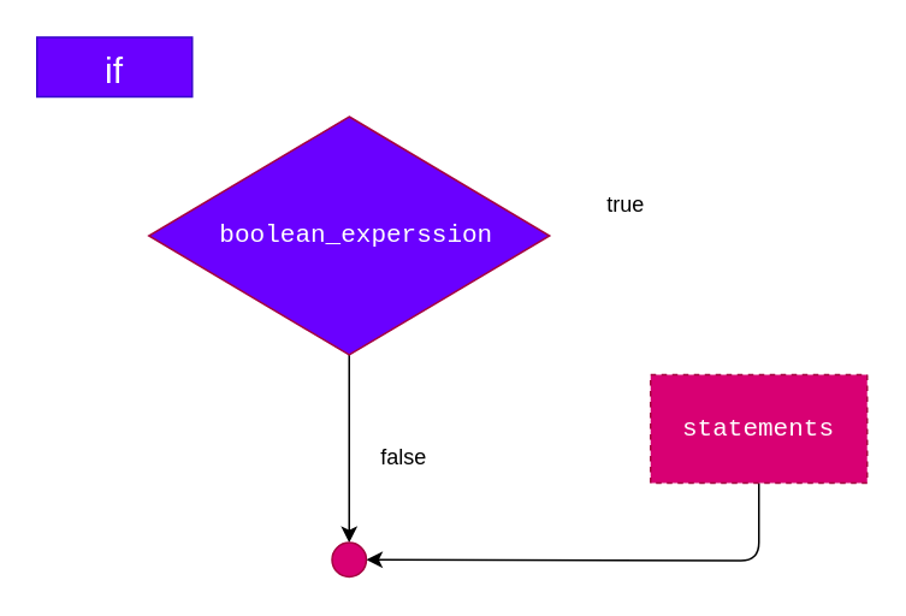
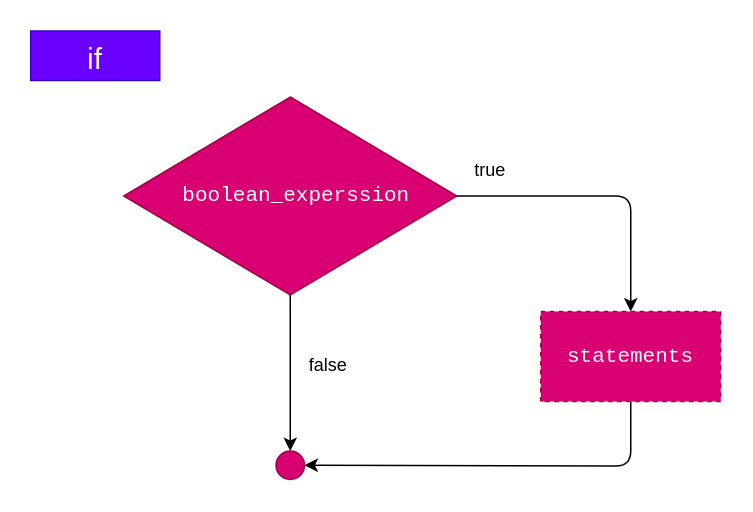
- <mxCell id="8" value="true" style="text;html=1;align=center;verticalAlign=middle;resizable=0;points=[];autosize=1;strokeColor=none;fillColor=none;fontColor=#000000;" parent="1" vertex="1"><mxGeometry x="330" y="104" width="31" height="18" as="geometry" /></mxCell>
+ <mxCell id="8" value="true" style="text;html=1;align=center;verticalAlign=middle;resizable=0;points=[];autosize=1;strokeColor=none;fillColor=none;fontColor=#000000;" parent="1" vertex="1"><mxGeometry x="310" y="104" width="31" height="18" as="geometry" /></mxCell>
- <mxCell id="4" value="&lt;div style=&quot;font-family: &amp;#34;consolas&amp;#34; , &amp;#34;courier new&amp;#34; , monospace ; font-size: 14px ; line-height: 19px&quot;&gt;&lt;span style=&quot;color: rgb(212 , 212 , 212)&quot;&gt;&amp;nbsp;&lt;/span&gt;&lt;font color=&quot;#ffffff&quot;&gt;boolean_experssion&lt;/font&gt;&lt;/div&gt;" style="rhombus;whiteSpace=wrap;html=1;fillColor=#6a00ff;fontColor=#ffffff;strokeColor=#A50040;" parent="1" vertex="1"><mxGeometry x="82" y="64" width="222" height="132" as="geometry" /></mxCell>
+ <mxCell id="4" value="&lt;div style=&quot;font-family: &amp;#34;consolas&amp;#34; , &amp;#34;courier new&amp;#34; , monospace ; font-size: 14px ; line-height: 19px&quot;&gt;&lt;span style=&quot;color: rgb(212 , 212 , 212)&quot;&gt;&amp;nbsp;&lt;/span&gt;&lt;font color=&quot;#ffffff&quot;&gt;boolean_experssion&lt;/font&gt;&lt;/div&gt;" style="rhombus;whiteSpace=wrap;html=1;fillColor=#d80073;fontColor=#ffffff;strokeColor=#A50040;" parent="1" vertex="1"><mxGeometry x="82" y="64" width="222" height="132" as="geometry" /></mxCell>
+ <mxCell id="2" value="" style="edgeStyle=none;html=1;fontColor=#FFFFFF;strokeColor=#000000;" parent="1" source="4" target="6" edge="1"><mxGeometry relative="1" as="geometry"><Array as="points"><mxPoint x="420" y="130" /></Array></mxGeometry></mxCell>
- <mxCell id="9" value="false" style="text;html=1;align=center;verticalAlign=middle;resizable=0;points=[];autosize=1;strokeColor=none;fillColor=none;fontColor=#000000;" parent="1" vertex="1"><mxGeometry x="205.5" y="244" width="35" height="18" as="geometry" /></mxCell>
+ <mxCell id="9" value="false" style="text;html=1;align=center;verticalAlign=middle;resizable=0;points=[];autosize=1;strokeColor=none;fillColor=none;fontColor=#000000;" parent="1" vertex="1"><mxGeometry x="200.5" y="234" width="35" height="18" as="geometry" /></mxCell>
